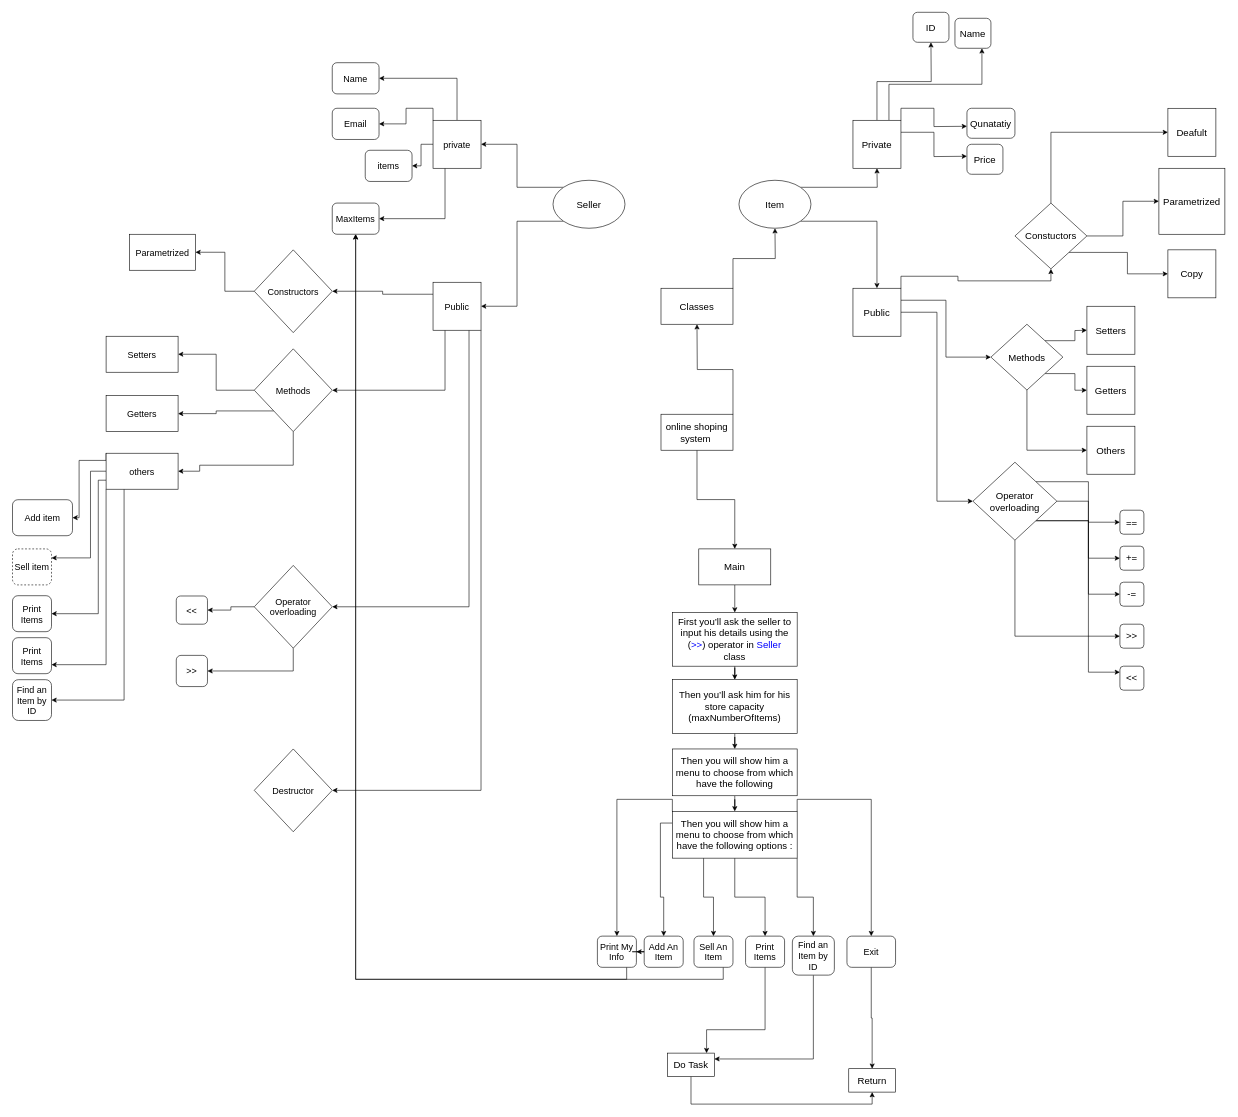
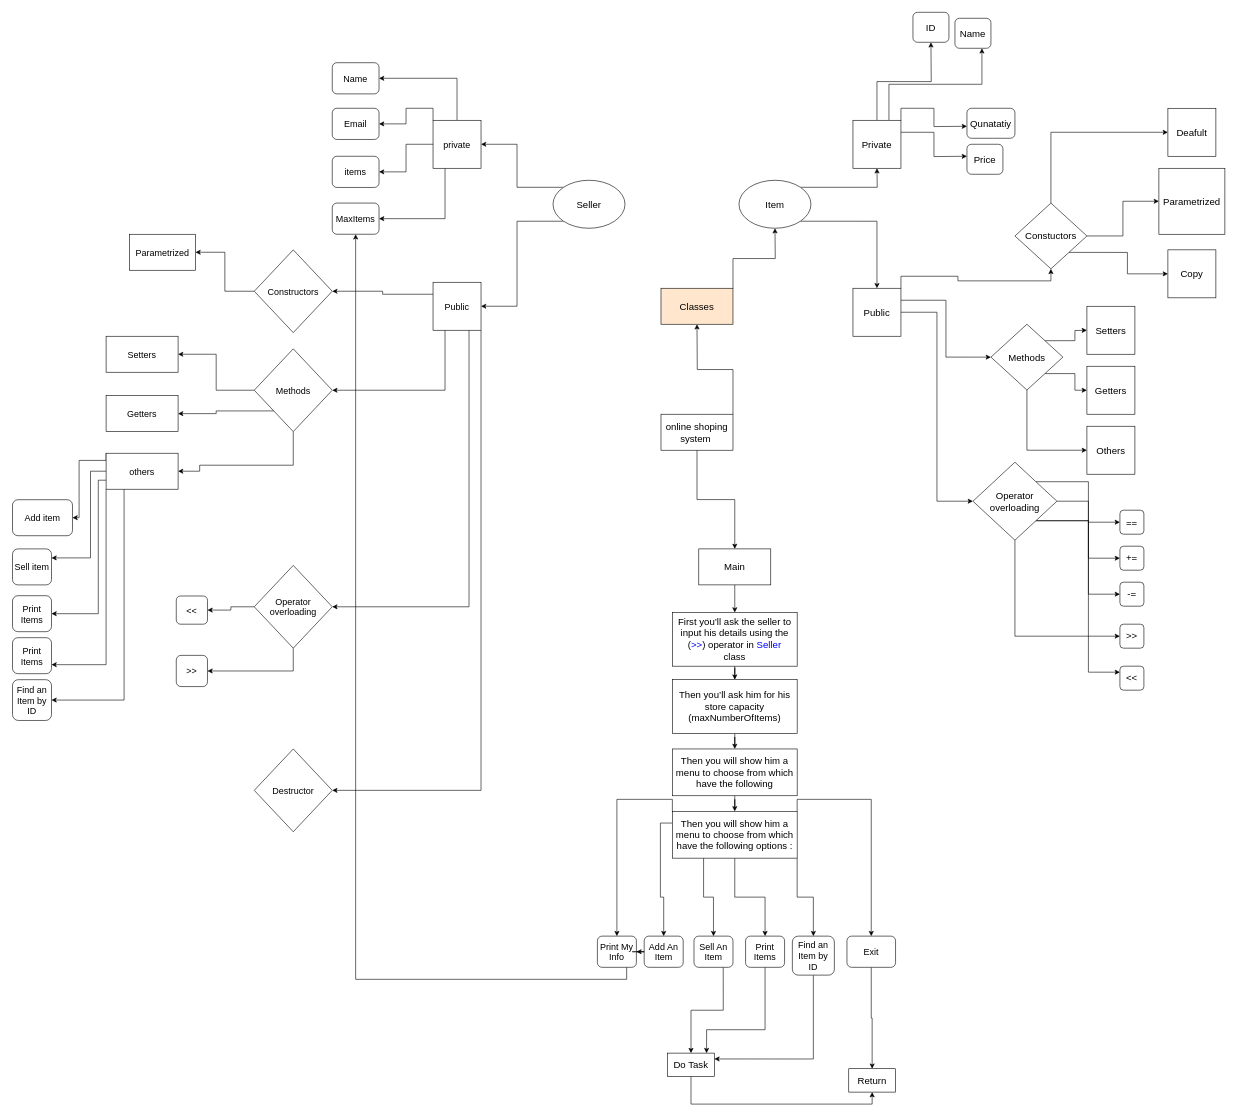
- <mxCell id="62" value="items" style="rounded=1;whiteSpace=wrap;html=1;fontSize=15;" vertex="1" parent="1"><mxGeometry x="608" y="250" width="78" height="52" as="geometry" /></mxCell>
+ <mxCell id="62" value="items" style="rounded=1;whiteSpace=wrap;html=1;fontSize=15;" vertex="1" parent="1"><mxGeometry x="553" width="78" height="52" as="geometry" y="260" /></mxCell>
- <mxCell id="8" value="Classes" style="rounded=0;whiteSpace=wrap;html=1;fontSize=16;" parent="1" vertex="1"><mxGeometry x="1101" y="480" width="120" height="60" as="geometry" /></mxCell>
+ <mxCell id="8" value="Classes" style="rounded=0;whiteSpace=wrap;html=1;fontSize=16;fillColor=#ffe6cc;" parent="1" vertex="1"><mxGeometry x="1101" y="480" width="120" height="60" as="geometry" /></mxCell>
- <mxCell id="88" value="Sell item" style="rounded=1;whiteSpace=wrap;html=1;fontSize=15;dashed=1;" vertex="1" parent="1"><mxGeometry x="20" y="914.5" width="65" height="60" as="geometry" /></mxCell>
+ <mxCell id="88" value="Sell item" style="rounded=1;whiteSpace=wrap;html=1;fontSize=15;" vertex="1" parent="1"><mxGeometry x="20" y="914.5" width="65" height="60" as="geometry" /></mxCell>
- <mxCell id="110" style="edgeStyle=orthogonalEdgeStyle;rounded=0;orthogonalLoop=1;jettySize=auto;html=1;exitX=0.75;exitY=1;exitDx=0;exitDy=0;fontSize=15;" edge="1" parent="1" source="111" target="63"><mxGeometry relative="1" as="geometry"><mxPoint x="1132" y="1742" as="targetPoint" /></mxGeometry></mxCell>
+ <mxCell id="110" style="edgeStyle=orthogonalEdgeStyle;rounded=0;orthogonalLoop=1;jettySize=auto;html=1;exitX=0.75;exitY=1;exitDx=0;exitDy=0;fontSize=15;entryX=0.5;entryY=0;entryDx=0;entryDy=0;" edge="1" parent="1" source="111" target="120"><mxGeometry relative="1" as="geometry"><mxPoint x="1132" y="1742" as="targetPoint" /></mxGeometry></mxCell>
